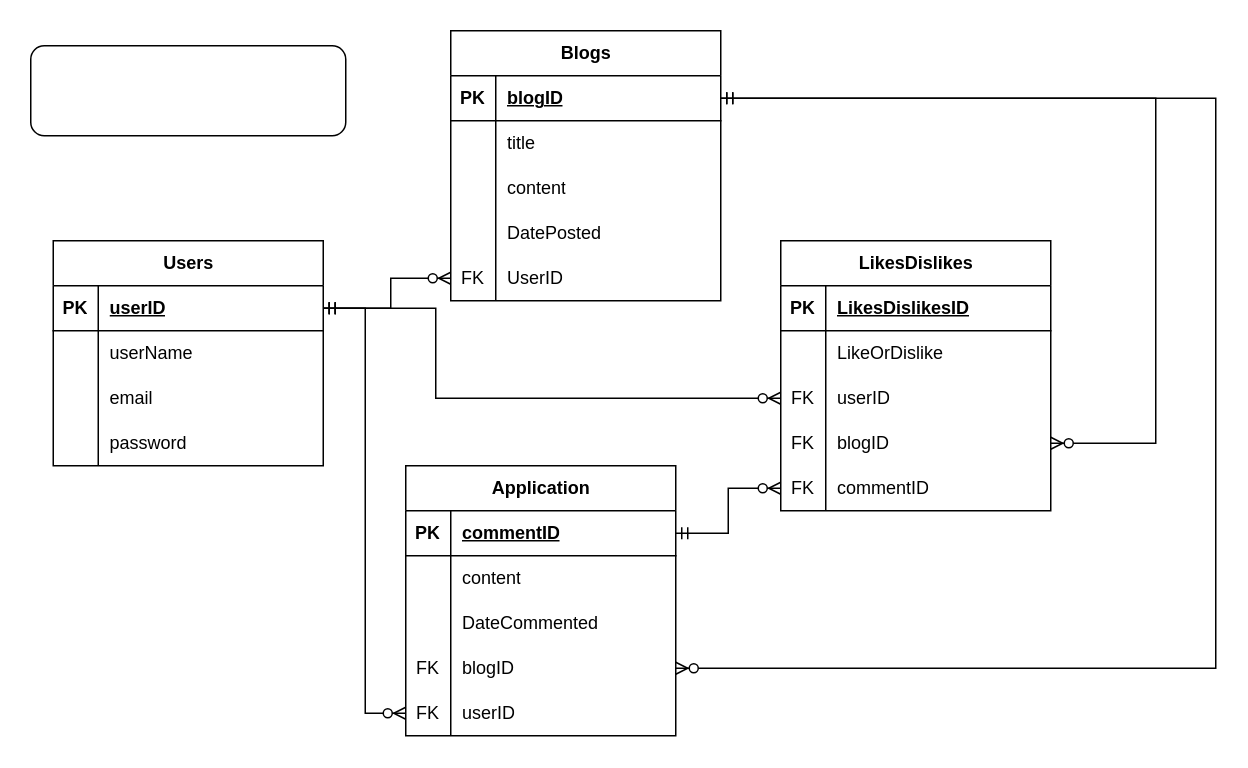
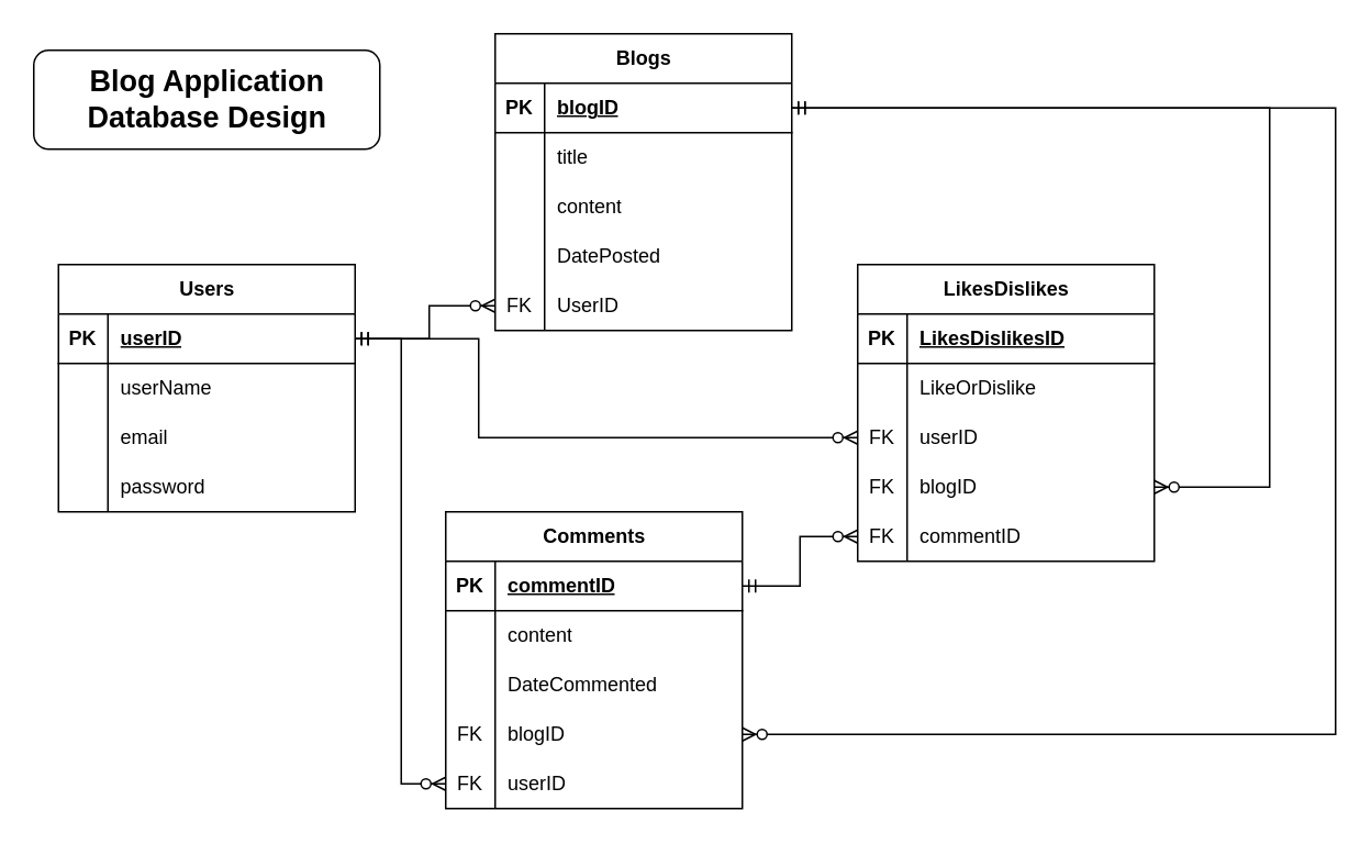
+ <mxCell id="3" value="&lt;b&gt;&lt;font style=&quot;font-size: 18px;&quot;&gt;Blog Application Database Design&lt;/font&gt;&lt;/b&gt;" style="text;html=1;strokeColor=none;fillColor=none;align=center;verticalAlign=middle;whiteSpace=wrap;rounded=0;" vertex="1" parent="1"><mxGeometry x="22.5" y="45" width="205" height="30" as="geometry" /></mxCell>
- <mxCell id="33" value="Application" style="shape=table;startSize=30;container=1;collapsible=1;childLayout=tableLayout;fixedRows=1;rowLines=0;fontStyle=1;align=center;resizeLast=1;html=1;" vertex="1" parent="1"><mxGeometry x="270" y="310" width="180" height="180" as="geometry" /></mxCell>
+ <mxCell id="33" value="Comments" style="shape=table;startSize=30;container=1;collapsible=1;childLayout=tableLayout;fixedRows=1;rowLines=0;fontStyle=1;align=center;resizeLast=1;html=1;" vertex="1" parent="1"><mxGeometry x="270" y="310" width="180" height="180" as="geometry" /></mxCell>
